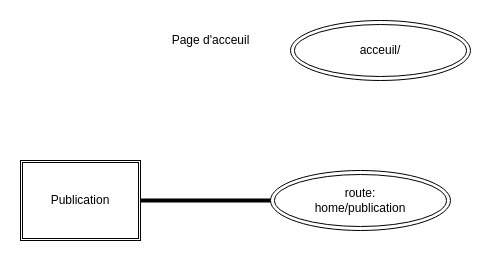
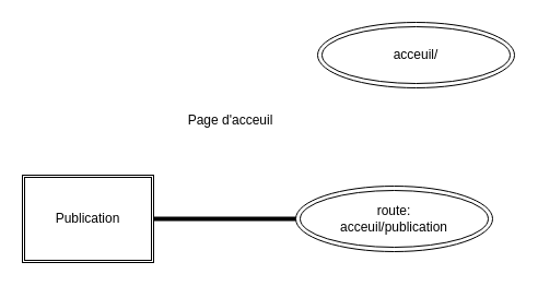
- <mxCell id="3" value="Page d'acceuil" style="text;html=1;align=center;verticalAlign=middle;resizable=0;points=[];autosize=1;" vertex="1" parent="1"><mxGeometry x="165" y="30" width="90" height="20" as="geometry" /></mxCell>
+ <mxCell id="3" value="Page d'acceuil" style="text;html=1;align=center;verticalAlign=middle;resizable=0;points=[];autosize=1;" vertex="1" parent="1"><mxGeometry x="165" y="100" width="90" height="20" as="geometry" /></mxCell>
- <mxCell id="4" value="route:&lt;br&gt;home/publication" style="ellipse;shape=doubleEllipse;whiteSpace=wrap;html=1;" vertex="1" parent="1"><mxGeometry x="270" y="170" width="180" height="60" as="geometry" /></mxCell>
+ <mxCell id="4" value="route:&lt;br&gt;acceuil/publication" style="ellipse;shape=doubleEllipse;whiteSpace=wrap;html=1;" vertex="1" parent="1"><mxGeometry x="270" y="170" width="180" height="60" as="geometry" /></mxCell>
